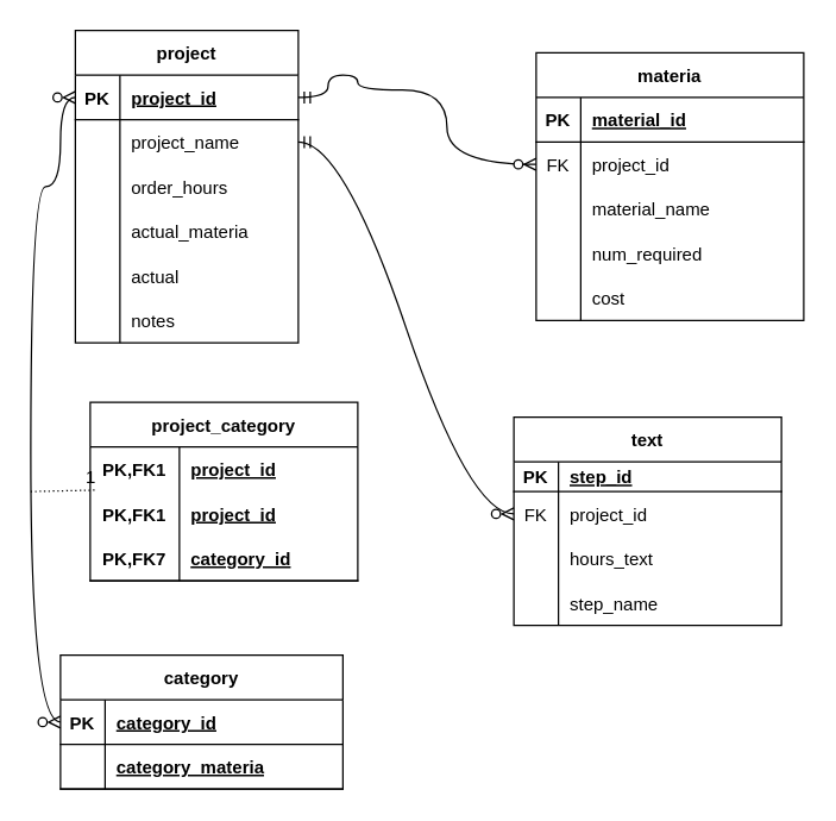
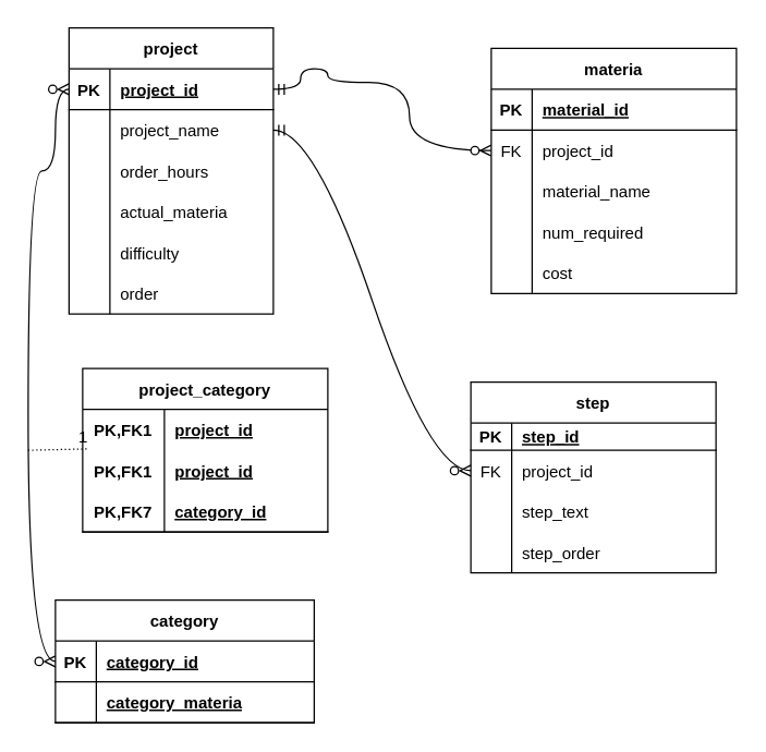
- <mxCell id="17" value="actual" style="shape=partialRectangle;connectable=0;fillColor=none;top=0;left=0;bottom=0;right=0;align=left;spacingLeft=6;overflow=hidden;" vertex="1" parent="15"><mxGeometry x="30" width="120" height="30" as="geometry"><mxRectangle width="120" height="30" as="alternateBounds" /></mxGeometry></mxCell>
+ <mxCell id="17" value="difficulty" style="shape=partialRectangle;connectable=0;fillColor=none;top=0;left=0;bottom=0;right=0;align=left;spacingLeft=6;overflow=hidden;" vertex="1" parent="15"><mxGeometry x="30" width="120" height="30" as="geometry"><mxRectangle width="120" height="30" as="alternateBounds" /></mxGeometry></mxCell>
- <mxCell id="20" value="notes" style="shape=partialRectangle;connectable=0;fillColor=none;top=0;left=0;bottom=0;right=0;align=left;spacingLeft=6;overflow=hidden;" vertex="1" parent="18"><mxGeometry x="30" width="120" height="30" as="geometry"><mxRectangle width="120" height="30" as="alternateBounds" /></mxGeometry></mxCell>
+ <mxCell id="20" value="order" style="shape=partialRectangle;connectable=0;fillColor=none;top=0;left=0;bottom=0;right=0;align=left;spacingLeft=6;overflow=hidden;" vertex="1" parent="18"><mxGeometry x="30" width="120" height="30" as="geometry"><mxRectangle width="120" height="30" as="alternateBounds" /></mxGeometry></mxCell>
- <mxCell id="54" value="text" style="shape=table;startSize=30;container=1;collapsible=1;childLayout=tableLayout;fixedRows=1;rowLines=0;fontStyle=1;align=center;resizeLast=1;" vertex="1" parent="1"><mxGeometry x="345" y="280" width="180" height="140" as="geometry" /></mxCell>
+ <mxCell id="54" value="step" style="shape=table;startSize=30;container=1;collapsible=1;childLayout=tableLayout;fixedRows=1;rowLines=0;fontStyle=1;align=center;resizeLast=1;" vertex="1" parent="1"><mxGeometry x="345" y="280" width="180" height="140" as="geometry" /></mxCell>
- <mxCell id="63" value="hours_text" style="shape=partialRectangle;connectable=0;fillColor=none;top=0;left=0;bottom=0;right=0;align=left;spacingLeft=6;overflow=hidden;" vertex="1" parent="61"><mxGeometry x="30" width="150" height="30" as="geometry"><mxRectangle width="150" height="30" as="alternateBounds" /></mxGeometry></mxCell>
+ <mxCell id="63" value="step_text" style="shape=partialRectangle;connectable=0;fillColor=none;top=0;left=0;bottom=0;right=0;align=left;spacingLeft=6;overflow=hidden;" vertex="1" parent="61"><mxGeometry x="30" width="150" height="30" as="geometry"><mxRectangle width="150" height="30" as="alternateBounds" /></mxGeometry></mxCell>
- <mxCell id="66" value="step_name" style="shape=partialRectangle;connectable=0;fillColor=none;top=0;left=0;bottom=0;right=0;align=left;spacingLeft=6;overflow=hidden;" vertex="1" parent="64"><mxGeometry x="30" width="150" height="30" as="geometry"><mxRectangle width="150" height="30" as="alternateBounds" /></mxGeometry></mxCell>
+ <mxCell id="66" value="step_order" style="shape=partialRectangle;connectable=0;fillColor=none;top=0;left=0;bottom=0;right=0;align=left;spacingLeft=6;overflow=hidden;" vertex="1" parent="64"><mxGeometry x="30" width="150" height="30" as="geometry"><mxRectangle width="150" height="30" as="alternateBounds" /></mxGeometry></mxCell>
